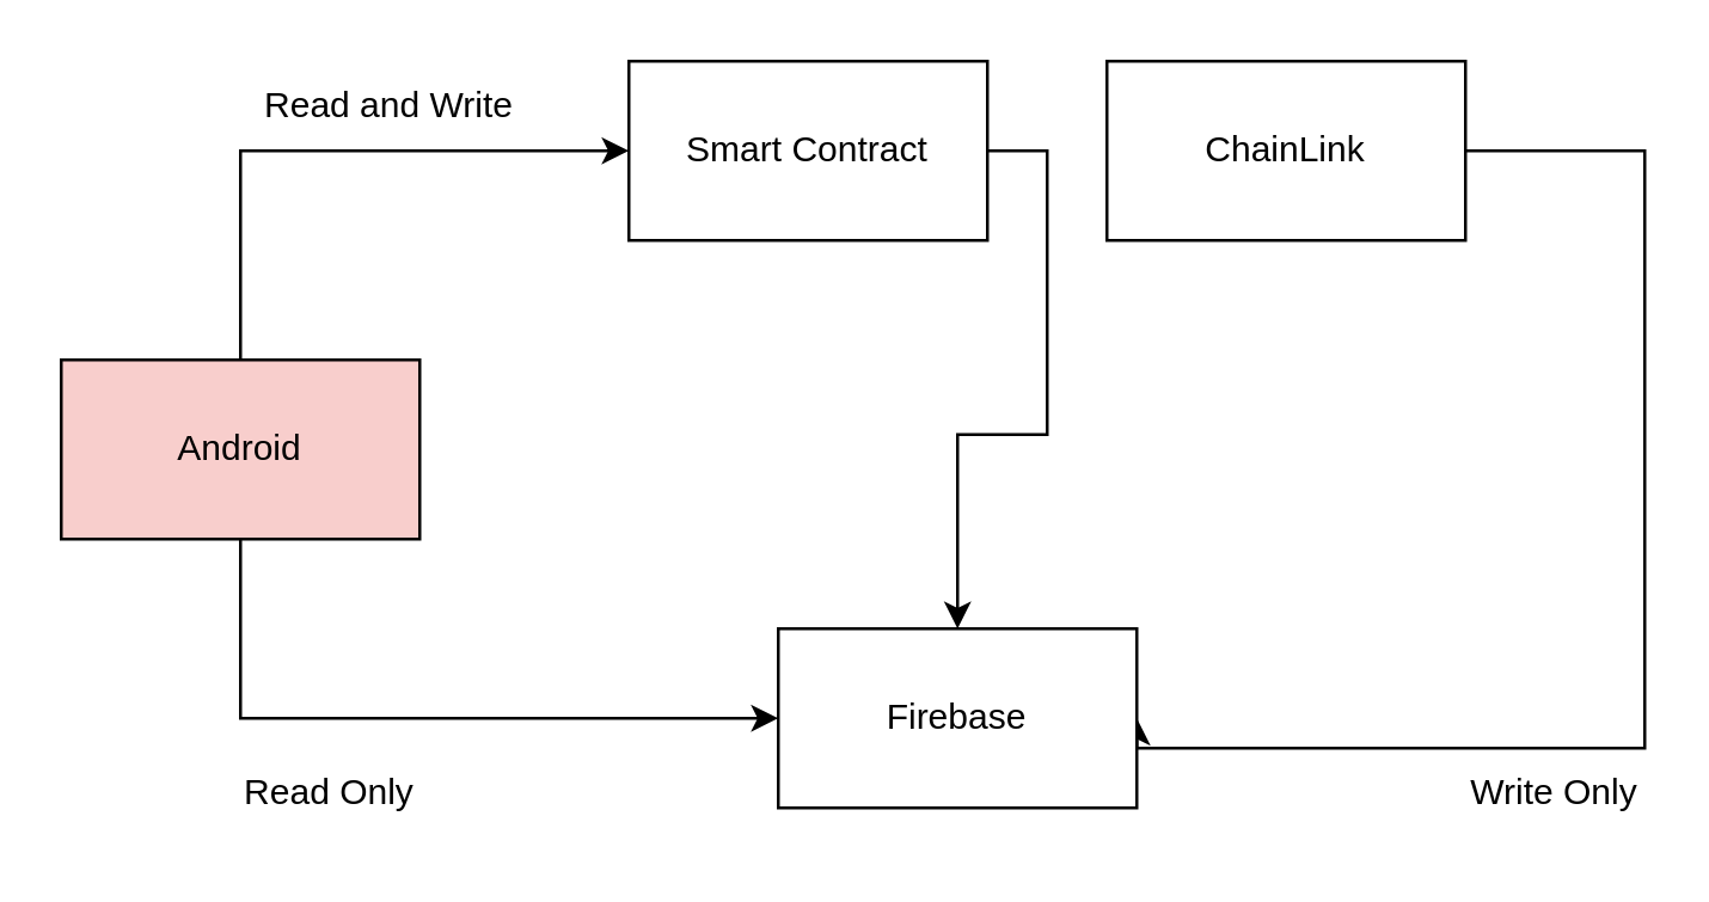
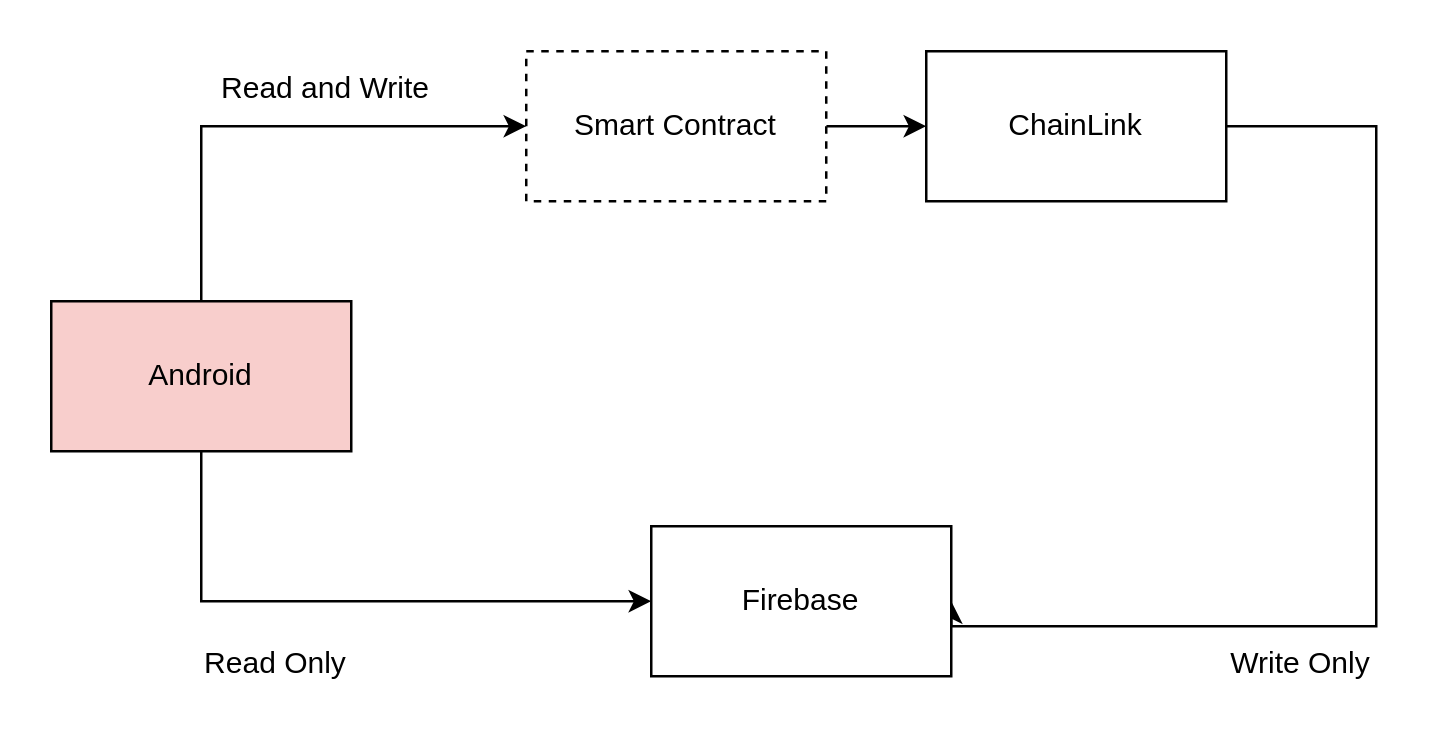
- <mxCell id="6" value="Smart Contract" style="rounded=0;whiteSpace=wrap;html=1;" vertex="1" parent="1"><mxGeometry x="210" y="20" width="120" height="60" as="geometry" /></mxCell>
+ <mxCell id="6" value="Smart Contract" style="rounded=0;whiteSpace=wrap;html=1;dashed=1;" vertex="1" parent="1"><mxGeometry x="210" y="20" width="120" height="60" as="geometry" /></mxCell>
- <mxCell id="5" style="edgeStyle=orthogonalEdgeStyle;rounded=0;orthogonalLoop=1;jettySize=auto;html=1;exitX=1;exitY=0.5;exitDx=0;exitDy=0;" edge="1" parent="1" source="6" target="9"><mxGeometry relative="1" as="geometry" /></mxCell>
+ <mxCell id="5" style="edgeStyle=orthogonalEdgeStyle;rounded=0;orthogonalLoop=1;jettySize=auto;html=1;exitX=1;exitY=0.5;exitDx=0;exitDy=0;entryX=0;entryY=0.5;entryDx=0;entryDy=0;" edge="1" parent="1" source="6" target="8"><mxGeometry relative="1" as="geometry" /></mxCell>
